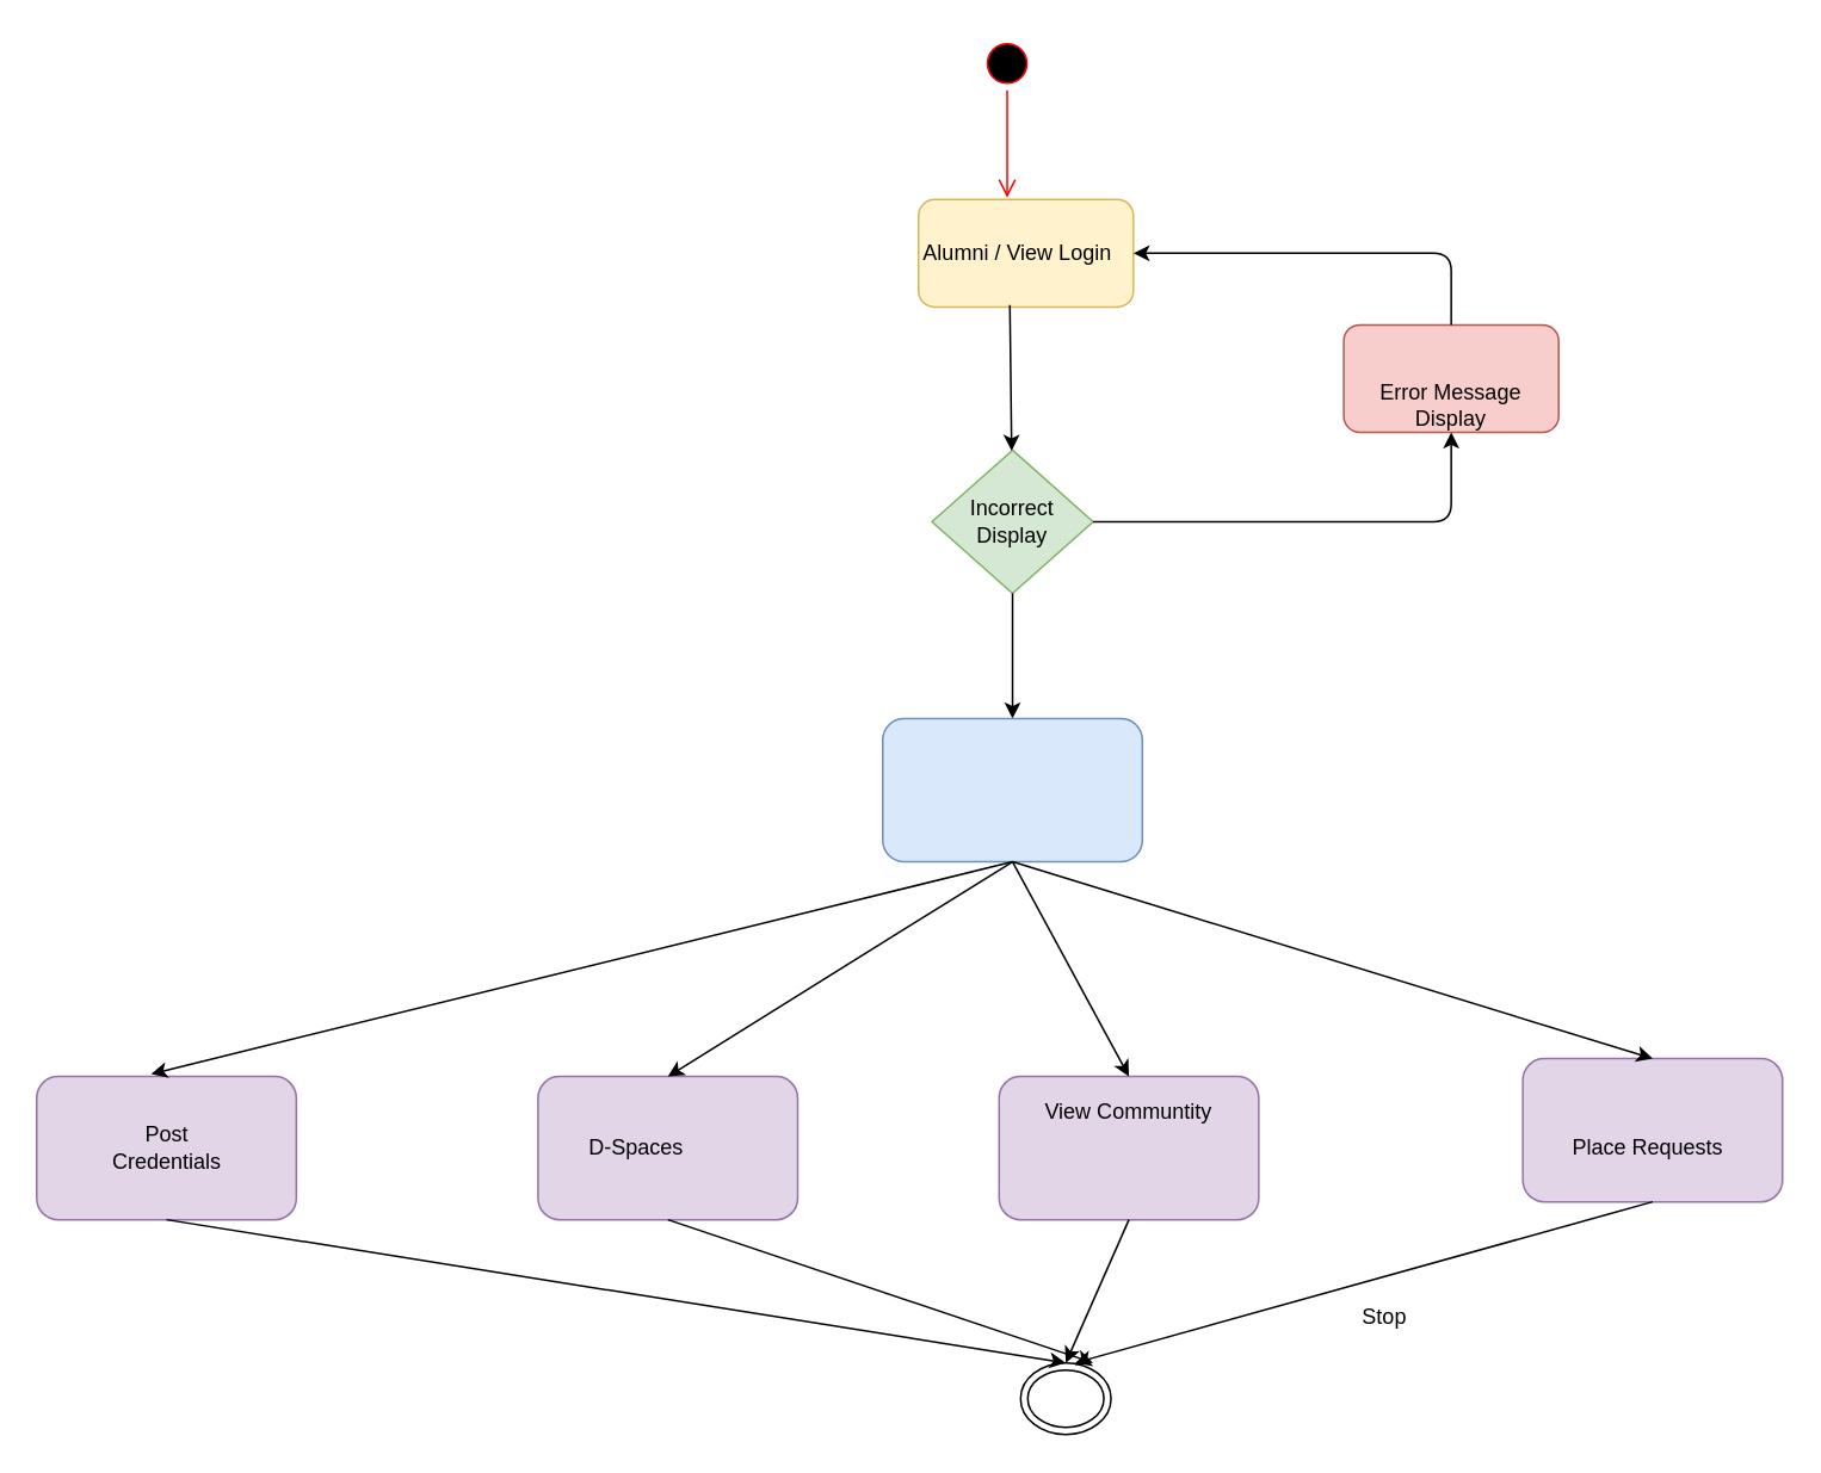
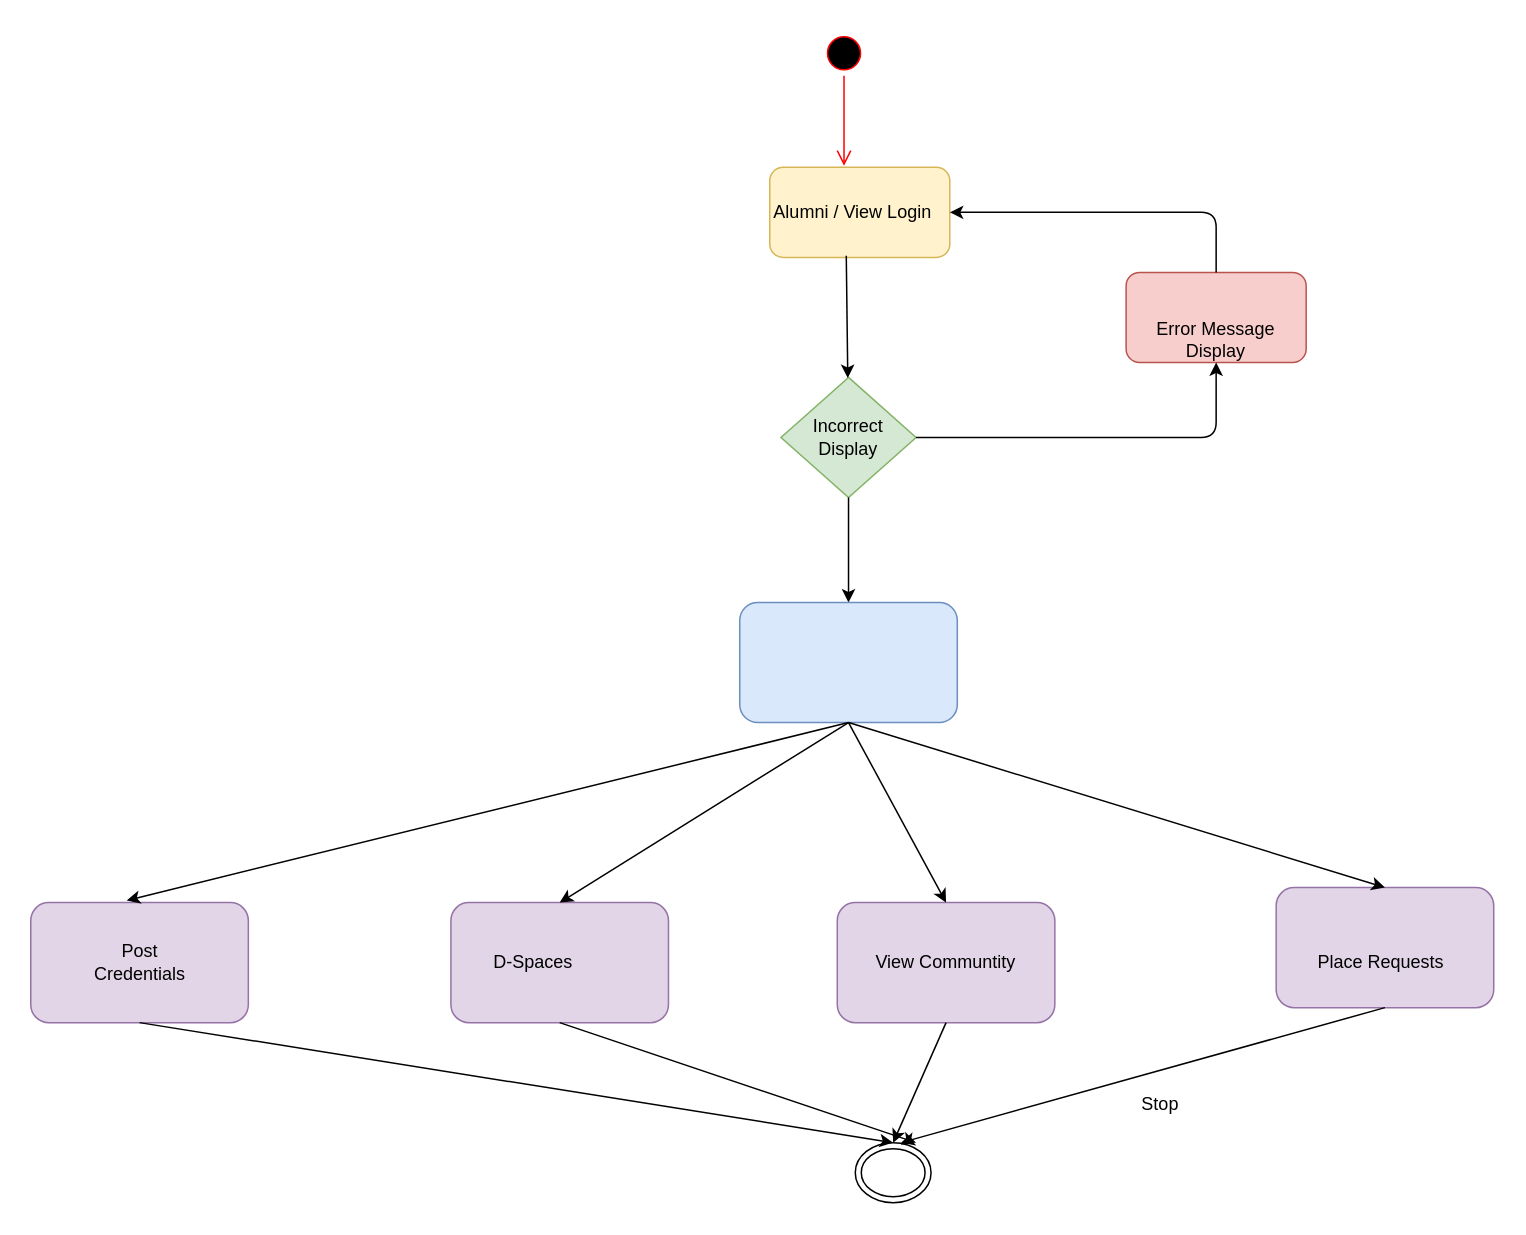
- <mxCell id="17" value="View Communtity" style="text;html=1;strokeColor=none;fillColor=none;align=center;verticalAlign=middle;whiteSpace=wrap;rounded=0;" vertex="1" parent="1"><mxGeometry x="565" y="611" width="130" height="20" as="geometry" /></mxCell>
+ <mxCell id="17" value="View Communtity" style="text;html=1;strokeColor=none;fillColor=none;align=center;verticalAlign=middle;whiteSpace=wrap;rounded=0;" vertex="1" parent="1"><mxGeometry x="565" y="631" width="130" height="20" as="geometry" /></mxCell>
